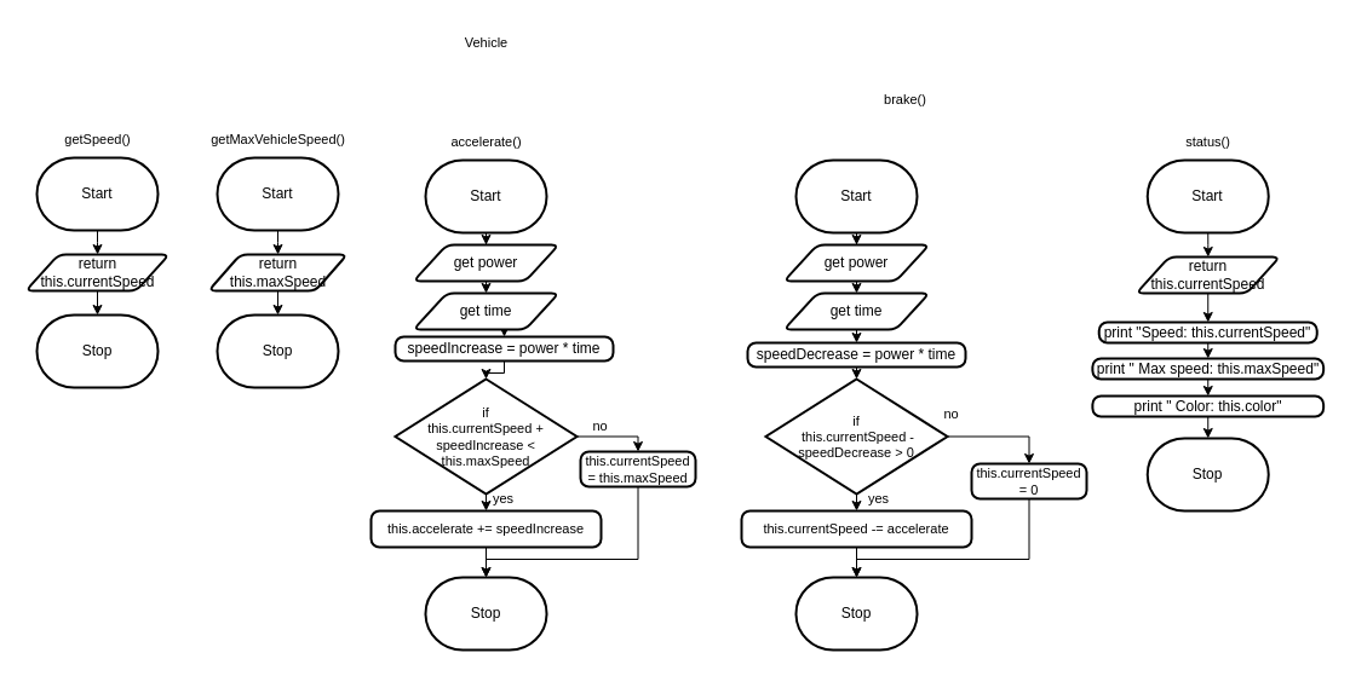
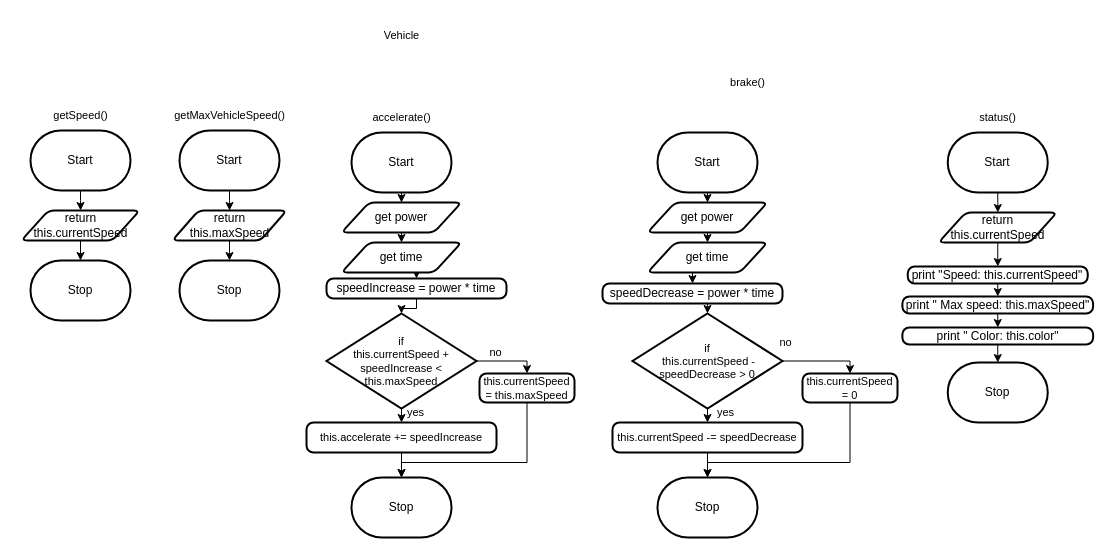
- <mxCell id="36" value="speedDecrease = power * time" style="rounded=1;whiteSpace=wrap;html=1;absoluteArcSize=1;arcSize=14;strokeWidth=2;" parent="1" vertex="1"><mxGeometry x="617" y="283" width="180" height="20" as="geometry" /></mxCell>
+ <mxCell id="36" value="speedDecrease = power * time" style="rounded=1;whiteSpace=wrap;html=1;absoluteArcSize=1;arcSize=14;strokeWidth=2;" parent="1" vertex="1"><mxGeometry x="602" y="283" width="180" height="20" as="geometry" /></mxCell>
- <mxCell id="45" value="this.currentSpeed = 0" style="rounded=1;whiteSpace=wrap;html=1;absoluteArcSize=1;arcSize=14;strokeWidth=2;fontFamily=Helvetica;fontSize=11;fontColor=default;" parent="1" vertex="1"><mxGeometry x="802" y="383" width="95" height="29" as="geometry" /></mxCell>
+ <mxCell id="45" value="this.currentSpeed = 0" style="rounded=1;whiteSpace=wrap;html=1;absoluteArcSize=1;arcSize=14;strokeWidth=2;fontFamily=Helvetica;fontSize=11;fontColor=default;" parent="1" vertex="1"><mxGeometry x="802" y="373" width="95" height="29" as="geometry" /></mxCell>
- <mxCell id="43" value="this.currentSpeed -= accelerate" style="rounded=1;whiteSpace=wrap;html=1;absoluteArcSize=1;arcSize=14;strokeWidth=2;fontFamily=Helvetica;fontSize=11;fontColor=default;" parent="1" vertex="1"><mxGeometry x="612" y="422" width="190" height="30" as="geometry" /></mxCell>
+ <mxCell id="43" value="this.currentSpeed -= speedDecrease" style="rounded=1;whiteSpace=wrap;html=1;absoluteArcSize=1;arcSize=14;strokeWidth=2;fontFamily=Helvetica;fontSize=11;fontColor=default;" parent="1" vertex="1"><mxGeometry x="612" y="422" width="190" height="30" as="geometry" /></mxCell>
